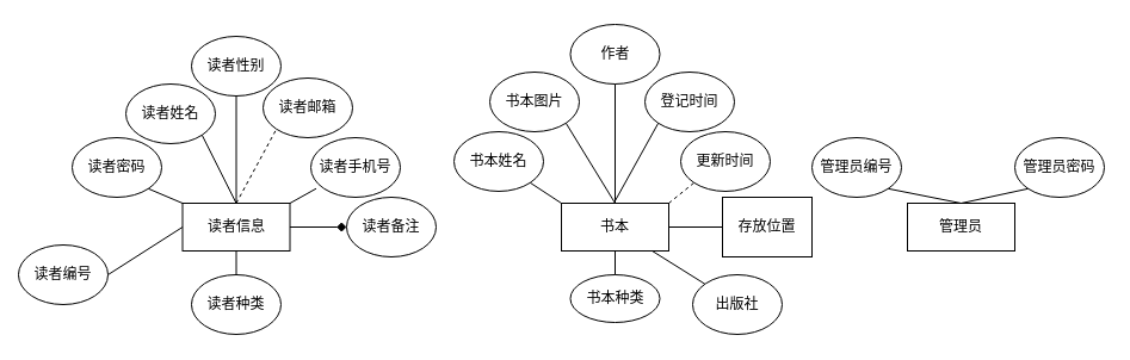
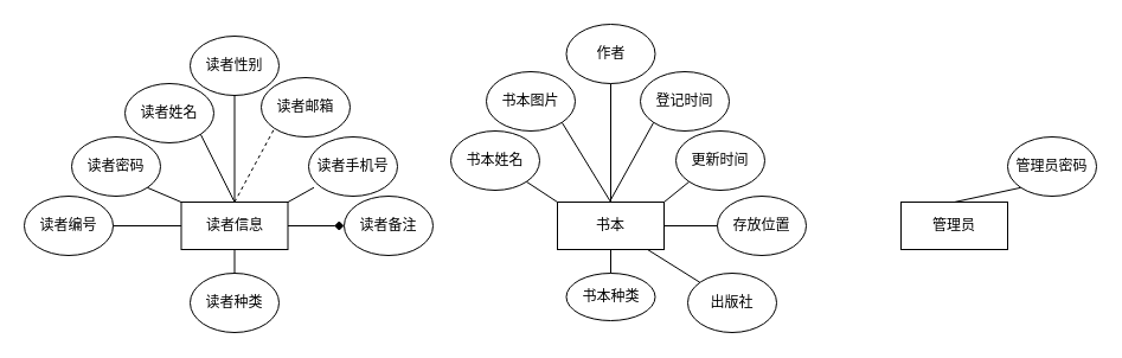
- <mxCell id="14" value="管理员编号" style="ellipse;whiteSpace=wrap;html=1;" vertex="1" parent="1"><mxGeometry x="680" y="115" width="75" height="50" as="geometry" /></mxCell>
- <mxCell id="36" value="" style="endArrow=none;html=1;entryX=0;entryY=1;entryDx=0;entryDy=0;exitX=1;exitY=0;exitDx=0;exitDy=0;dashed=1;" edge="1" parent="1" source="3" target="31"><mxGeometry width="50" height="50" relative="1" as="geometry"><mxPoint x="555" y="270" as="sourcePoint" /><mxPoint x="555" y="250" as="targetPoint" /></mxGeometry></mxCell>
+ <mxCell id="36" value="" style="endArrow=none;html=1;entryX=0;entryY=1;entryDx=0;entryDy=0;exitX=1;exitY=0;exitDx=0;exitDy=0;" edge="1" parent="1" source="3" target="31"><mxGeometry width="50" height="50" relative="1" as="geometry"><mxPoint x="555" y="270" as="sourcePoint" /><mxPoint x="555" y="250" as="targetPoint" /></mxGeometry></mxCell>
- <mxCell id="16" value="" style="endArrow=none;html=1;entryX=1;entryY=1;entryDx=0;entryDy=0;exitX=0.5;exitY=0;exitDx=0;exitDy=0;" edge="1" parent="1" source="4" target="14"><mxGeometry width="50" height="50" relative="1" as="geometry"><mxPoint x="20" y="350" as="sourcePoint" /><mxPoint x="70" y="300" as="targetPoint" /></mxGeometry></mxCell>
- <mxCell id="32" value="存放位置" style="whiteSpace=wrap;html=1;rounded=0;" vertex="1" parent="1"><mxGeometry x="605" y="165" width="75" height="50" as="geometry" /></mxCell>
+ <mxCell id="32" value="存放位置" style="ellipse;whiteSpace=wrap;html=1;" vertex="1" parent="1"><mxGeometry x="605" y="165" width="75" height="50" as="geometry" /></mxCell>
- <mxCell id="7" value="读者编号" style="ellipse;whiteSpace=wrap;html=1;" vertex="1" parent="1"><mxGeometry x="15" y="205" width="75" height="50" as="geometry" /></mxCell>
+ <mxCell id="7" value="读者编号" style="ellipse;whiteSpace=wrap;html=1;" vertex="1" parent="1"><mxGeometry x="20" y="165" width="75" height="50" as="geometry" /></mxCell>
